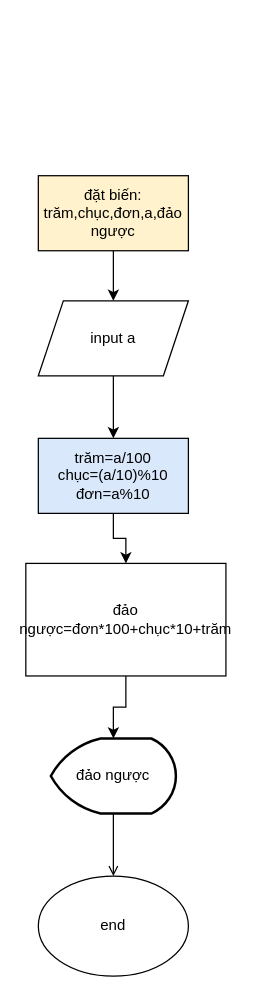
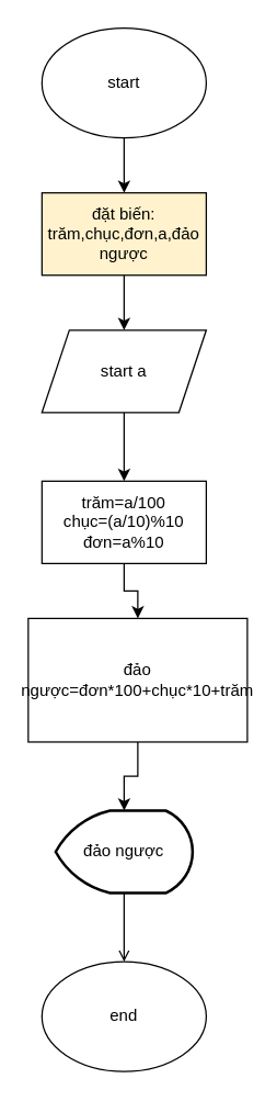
+ <mxCell id="3" value="start" style="ellipse;whiteSpace=wrap;html=1;" vertex="1" parent="1"><mxGeometry x="30" y="20" width="120" height="80" as="geometry" /></mxCell>
+ <mxCell id="2" value="" style="edgeStyle=orthogonalEdgeStyle;rounded=0;orthogonalLoop=1;jettySize=auto;html=1;" edge="1" parent="1" source="3" target="8"><mxGeometry relative="1" as="geometry" /></mxCell>
- <mxCell id="6" value="input a" style="shape=parallelogram;perimeter=parallelogramPerimeter;whiteSpace=wrap;html=1;fixedSize=1;" vertex="1" parent="1"><mxGeometry x="30" y="240" width="120" height="60" as="geometry" /></mxCell>
+ <mxCell id="6" value="start a" style="shape=parallelogram;perimeter=parallelogramPerimeter;whiteSpace=wrap;html=1;fixedSize=1;" vertex="1" parent="1"><mxGeometry x="30" y="240" width="120" height="60" as="geometry" /></mxCell>
- <mxCell id="10" value="trăm=a/100&lt;div&gt;chục=(a/10)%10&lt;/div&gt;&lt;div&gt;đơn=a%10&lt;/div&gt;" style="rounded=0;whiteSpace=wrap;html=1;fillColor=#dae8fc;" vertex="1" parent="1"><mxGeometry x="30" y="350" width="120" height="60" as="geometry" /></mxCell>
+ <mxCell id="10" value="trăm=a/100&lt;div&gt;chục=(a/10)%10&lt;/div&gt;&lt;div&gt;đơn=a%10&lt;/div&gt;" style="rounded=0;whiteSpace=wrap;html=1;" vertex="1" parent="1"><mxGeometry x="30" y="350" width="120" height="60" as="geometry" /></mxCell>
